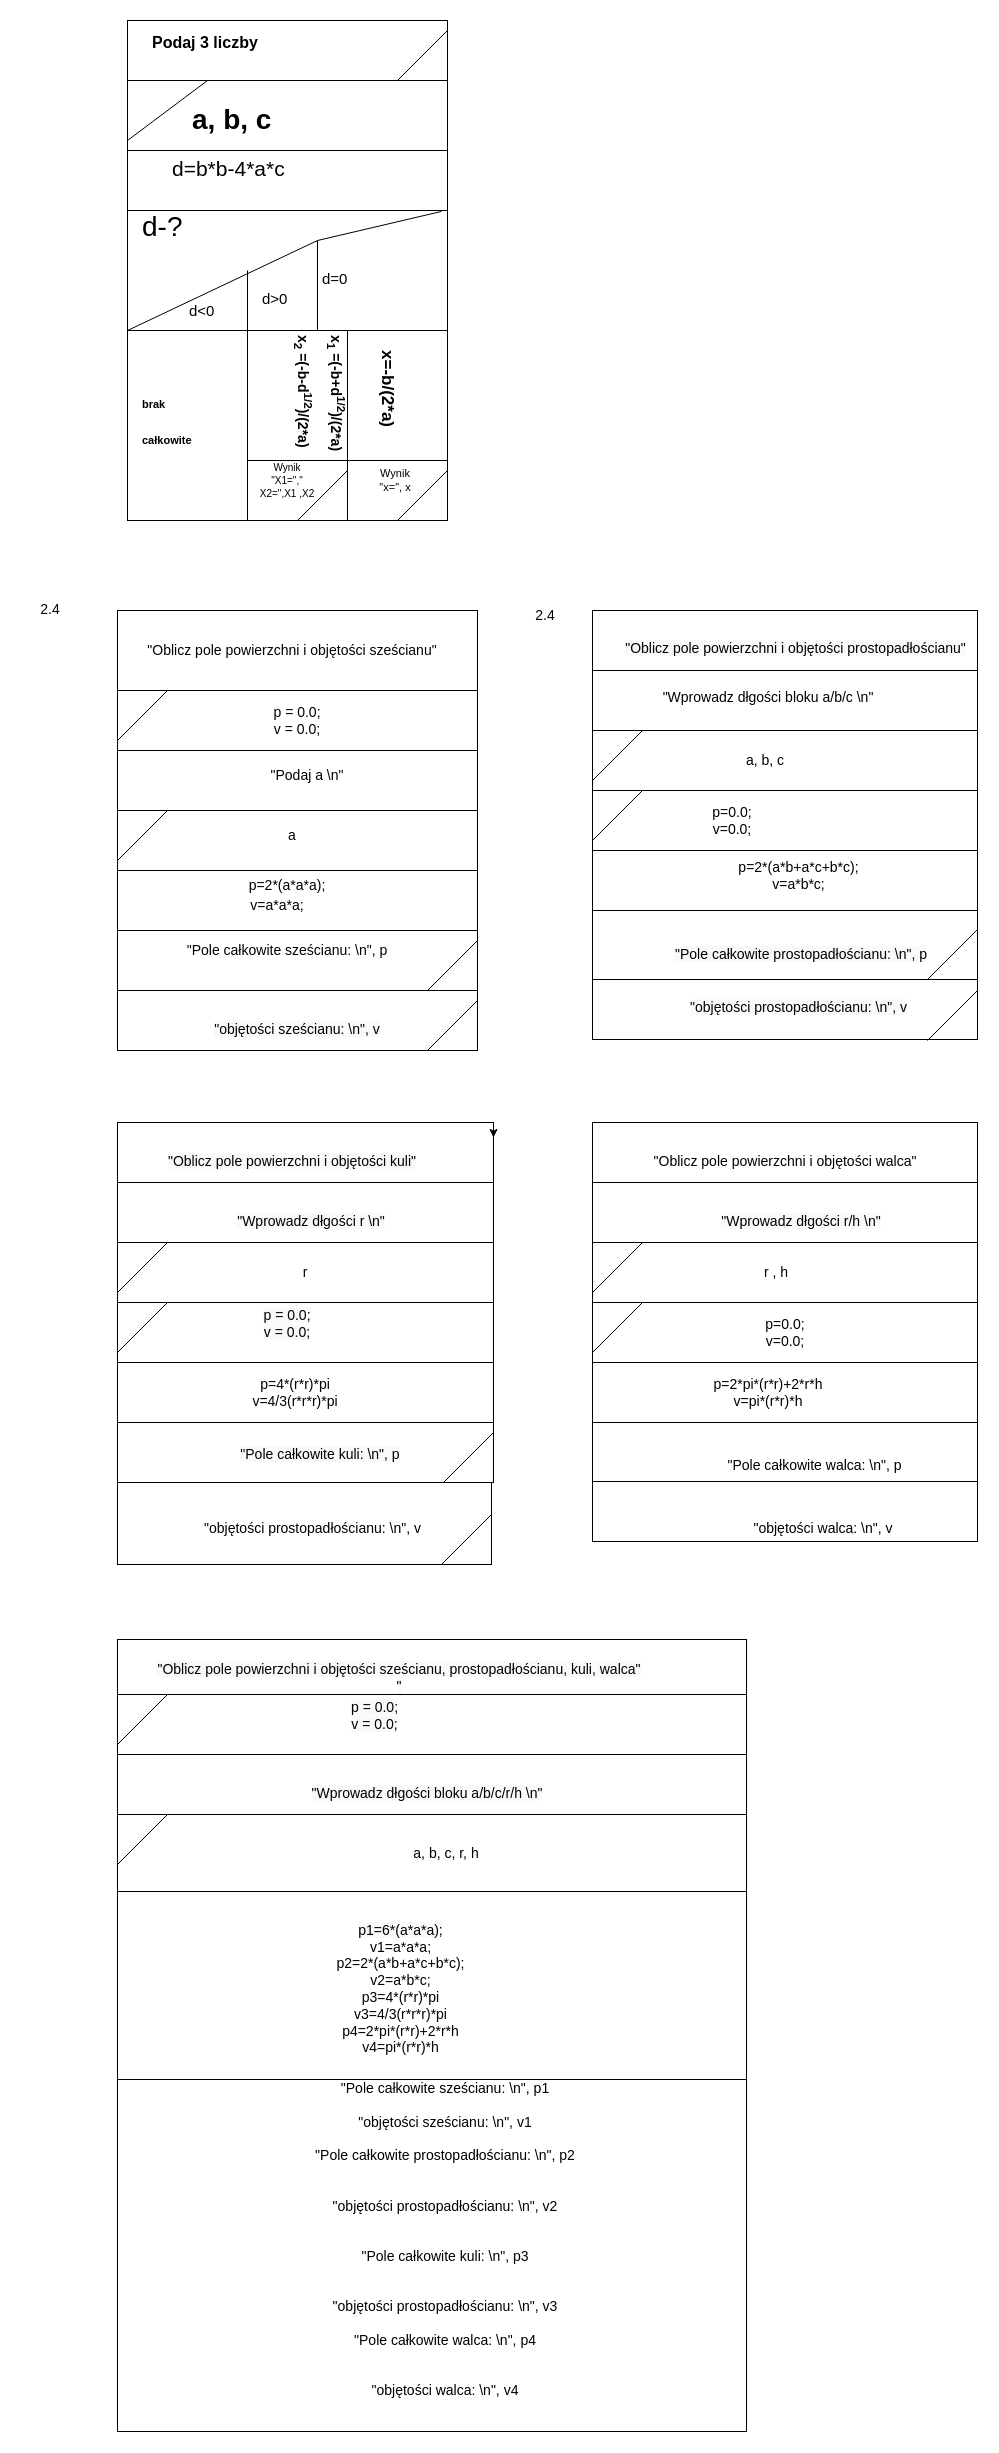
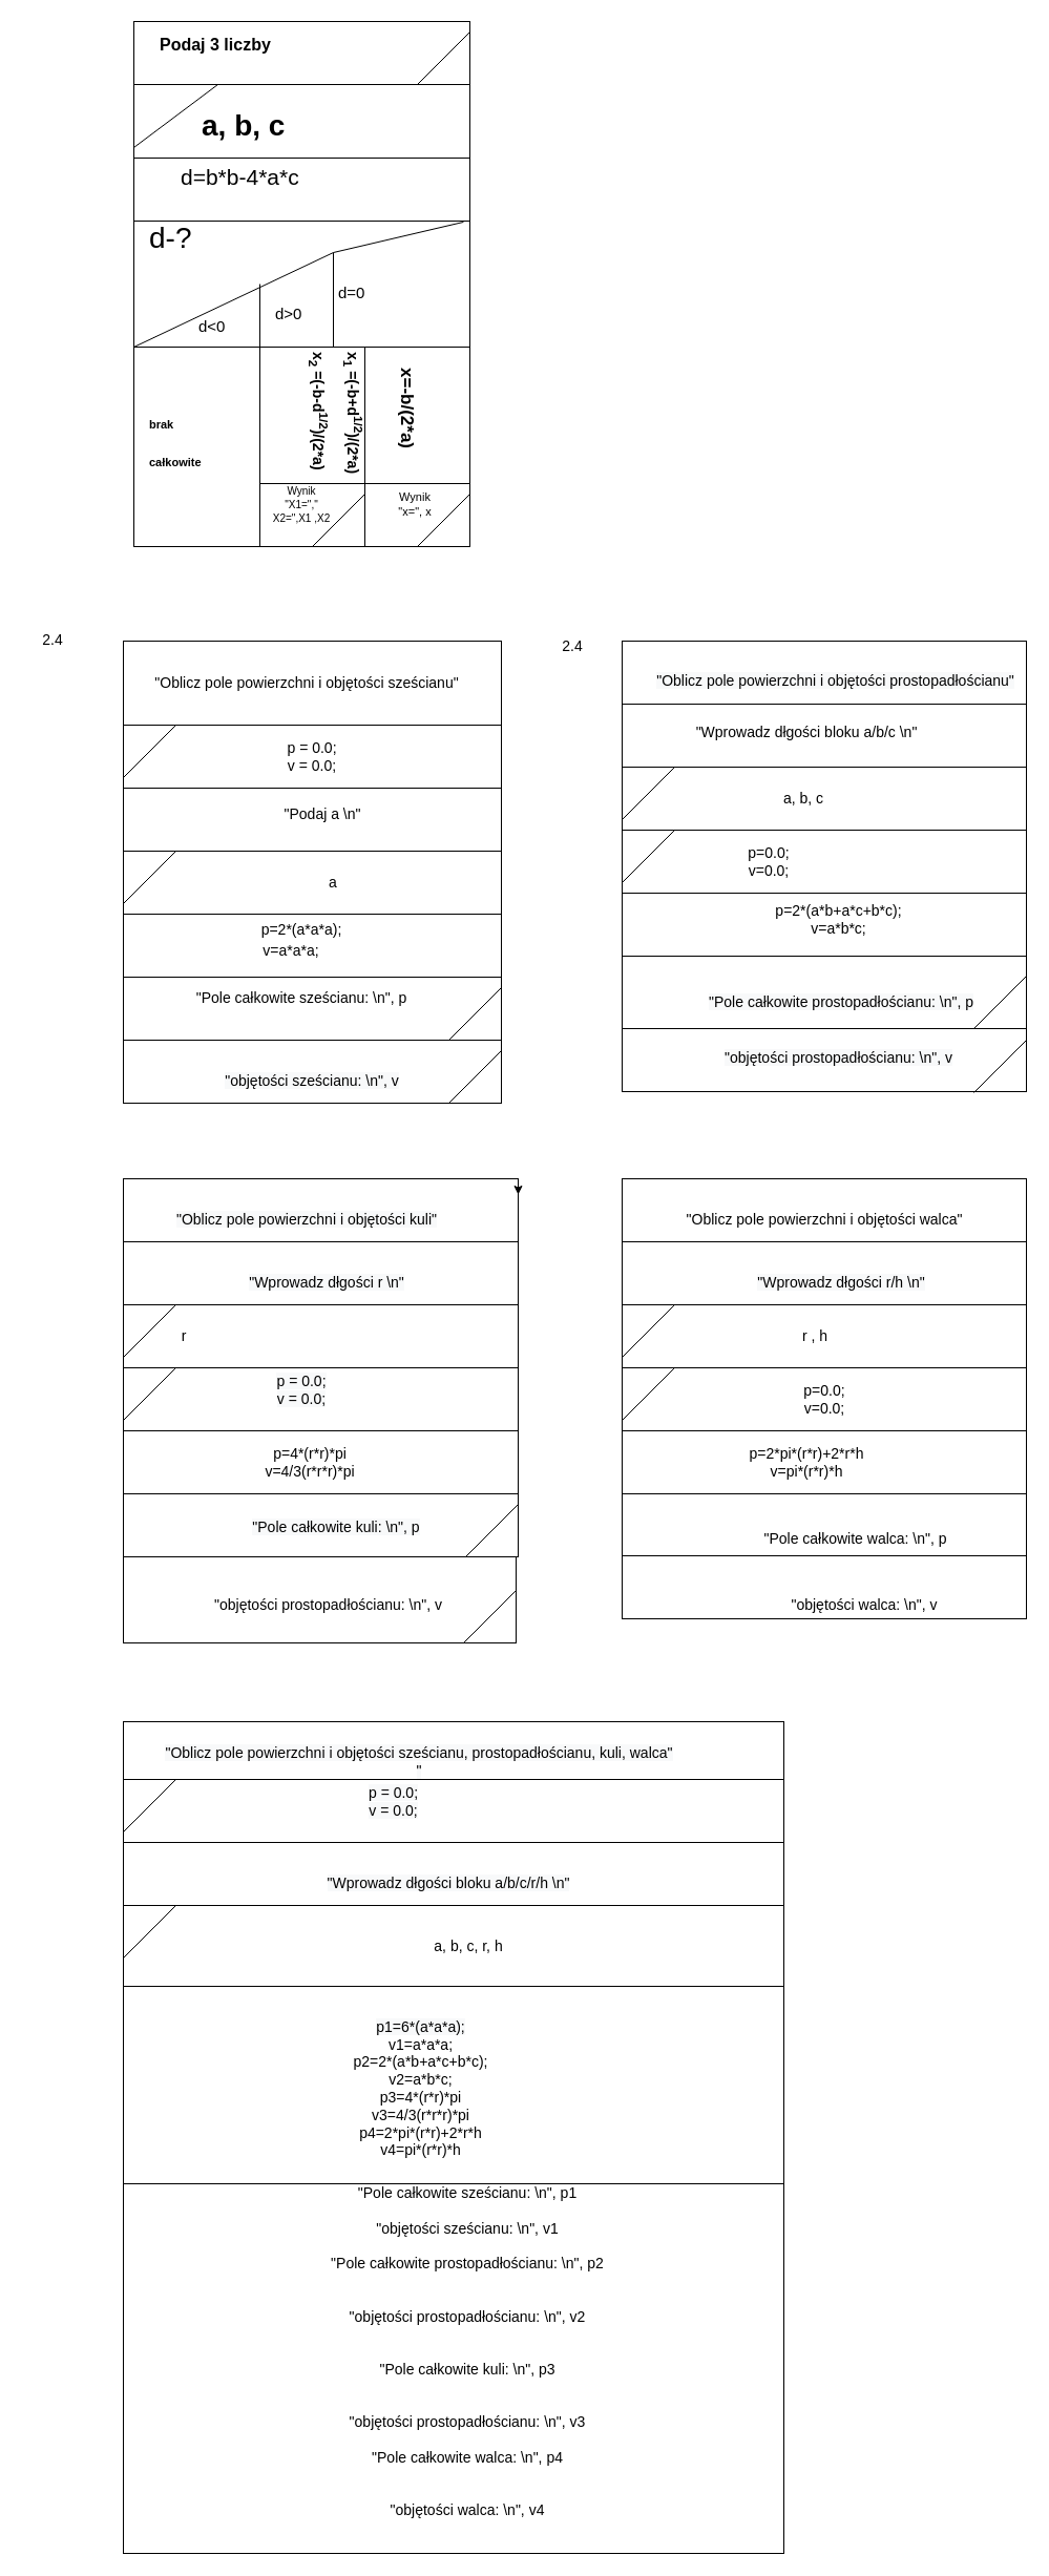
- <mxCell id="41" value="a" style="text;html=1;strokeColor=none;fillColor=none;align=center;verticalAlign=middle;whiteSpace=wrap;rounded=0;fontSize=14;" vertex="1" parent="1"><mxGeometry x="262" y="820" width="60" height="30" as="geometry" /></mxCell>
+ <mxCell id="41" value="a" style="text;html=1;strokeColor=none;fillColor=none;align=center;verticalAlign=middle;whiteSpace=wrap;rounded=0;fontSize=14;" vertex="1" parent="1"><mxGeometry x="287" y="825" width="60" height="30" as="geometry" /></mxCell>
- <mxCell id="77" value="r" style="text;html=1;strokeColor=none;fillColor=none;align=center;verticalAlign=middle;whiteSpace=wrap;rounded=0;fontSize=14;" vertex="1" parent="1"><mxGeometry x="275" y="1257" width="60" height="30" as="geometry" /></mxCell>
+ <mxCell id="77" value="r" style="text;html=1;strokeColor=none;fillColor=none;align=center;verticalAlign=middle;whiteSpace=wrap;rounded=0;fontSize=14;" vertex="1" parent="1"><mxGeometry x="145" y="1257" width="60" height="30" as="geometry" /></mxCell>
